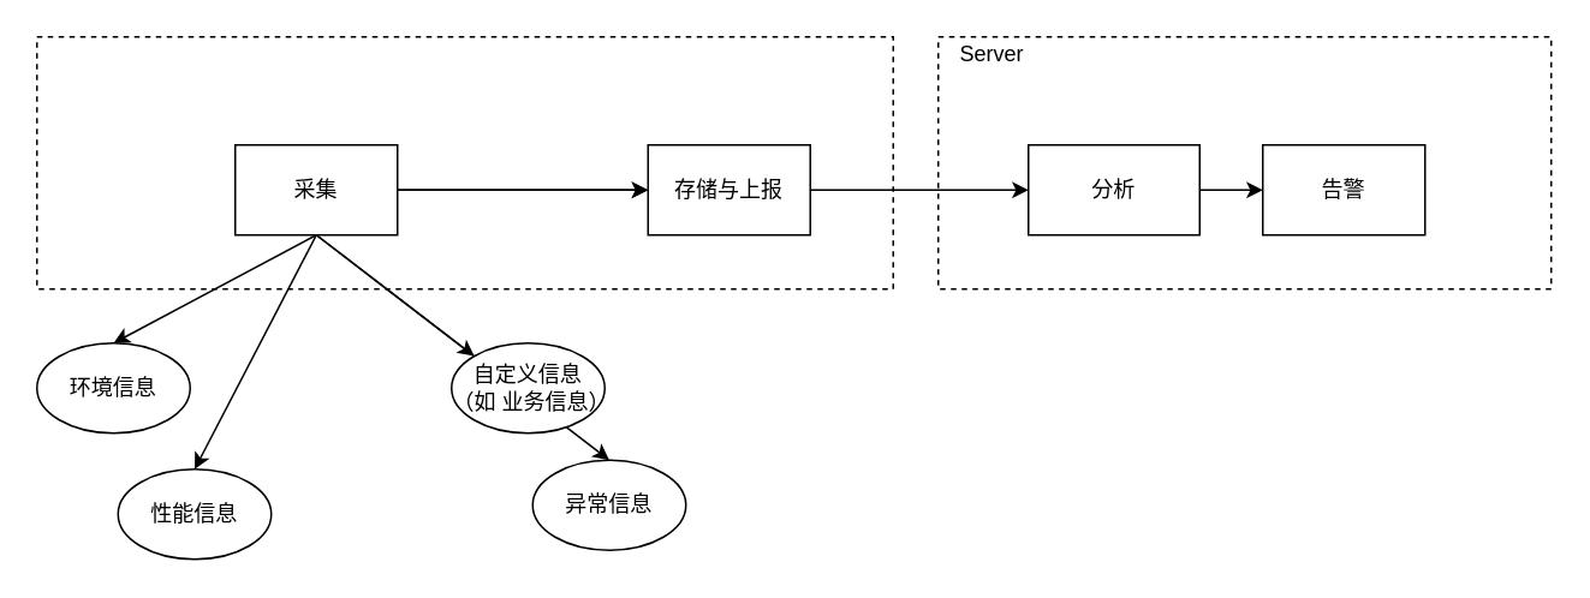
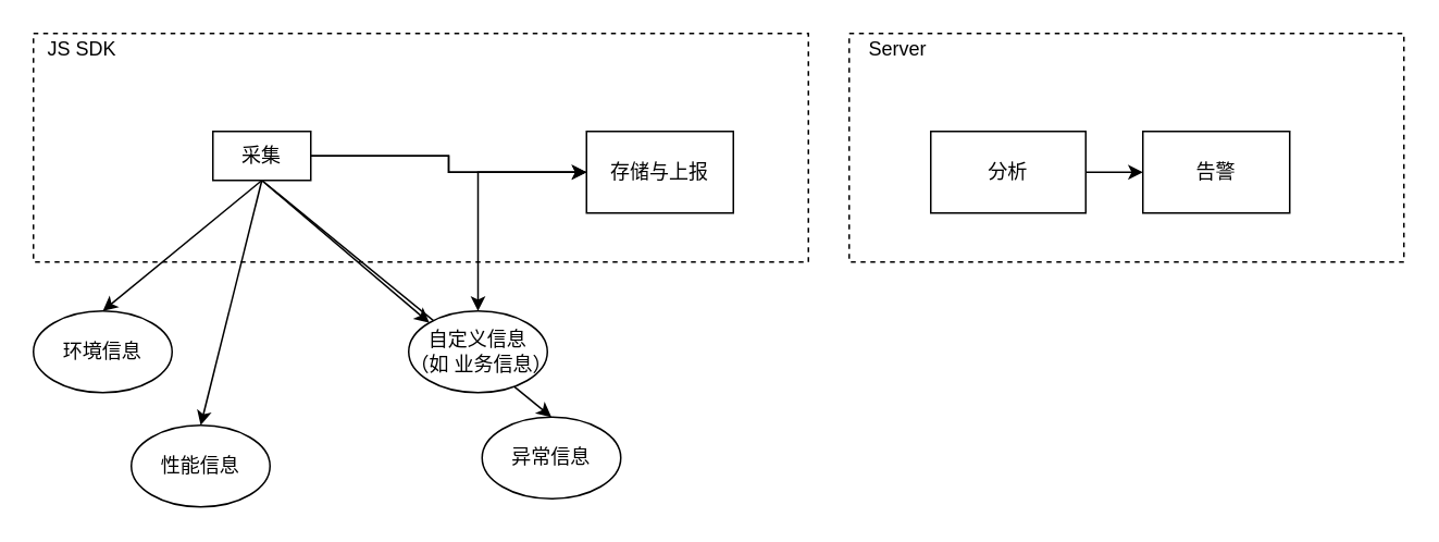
+ <mxCell id="20" value="JS SDK" style="text;html=1;strokeColor=none;fillColor=none;align=center;verticalAlign=middle;whiteSpace=wrap;rounded=0;dashed=1;" vertex="1" parent="1"><mxGeometry x="20" y="20" width="60" height="20" as="geometry" /></mxCell>
- <mxCell id="6" value="采集" style="rounded=0;whiteSpace=wrap;html=1;" vertex="1" parent="1"><mxGeometry x="130" y="80" width="90" height="50" as="geometry" /></mxCell>
+ <mxCell id="6" value="采集" style="rounded=0;whiteSpace=wrap;html=1;" vertex="1" parent="1"><mxGeometry x="130" y="80" width="60" height="30" as="geometry" /></mxCell>
- <mxCell id="7" value="" style="edgeStyle=orthogonalEdgeStyle;rounded=0;orthogonalLoop=1;jettySize=auto;html=1;" edge="1" parent="1" source="8" target="18"><mxGeometry relative="1" as="geometry" /></mxCell>
+ <mxCell id="7" value="" style="edgeStyle=orthogonalEdgeStyle;rounded=0;orthogonalLoop=1;jettySize=auto;html=1;" edge="1" parent="1" source="8" target="15"><mxGeometry relative="1" as="geometry" /></mxCell>
- <mxCell id="11" value="性能信息" style="ellipse;whiteSpace=wrap;html=1;rounded=0;" vertex="1" parent="1"><mxGeometry x="65" y="260" width="85" height="50" as="geometry" /></mxCell>
+ <mxCell id="11" value="性能信息" style="ellipse;whiteSpace=wrap;html=1;rounded=0;" vertex="1" parent="1"><mxGeometry x="80" y="260" width="85" height="50" as="geometry" /></mxCell>
